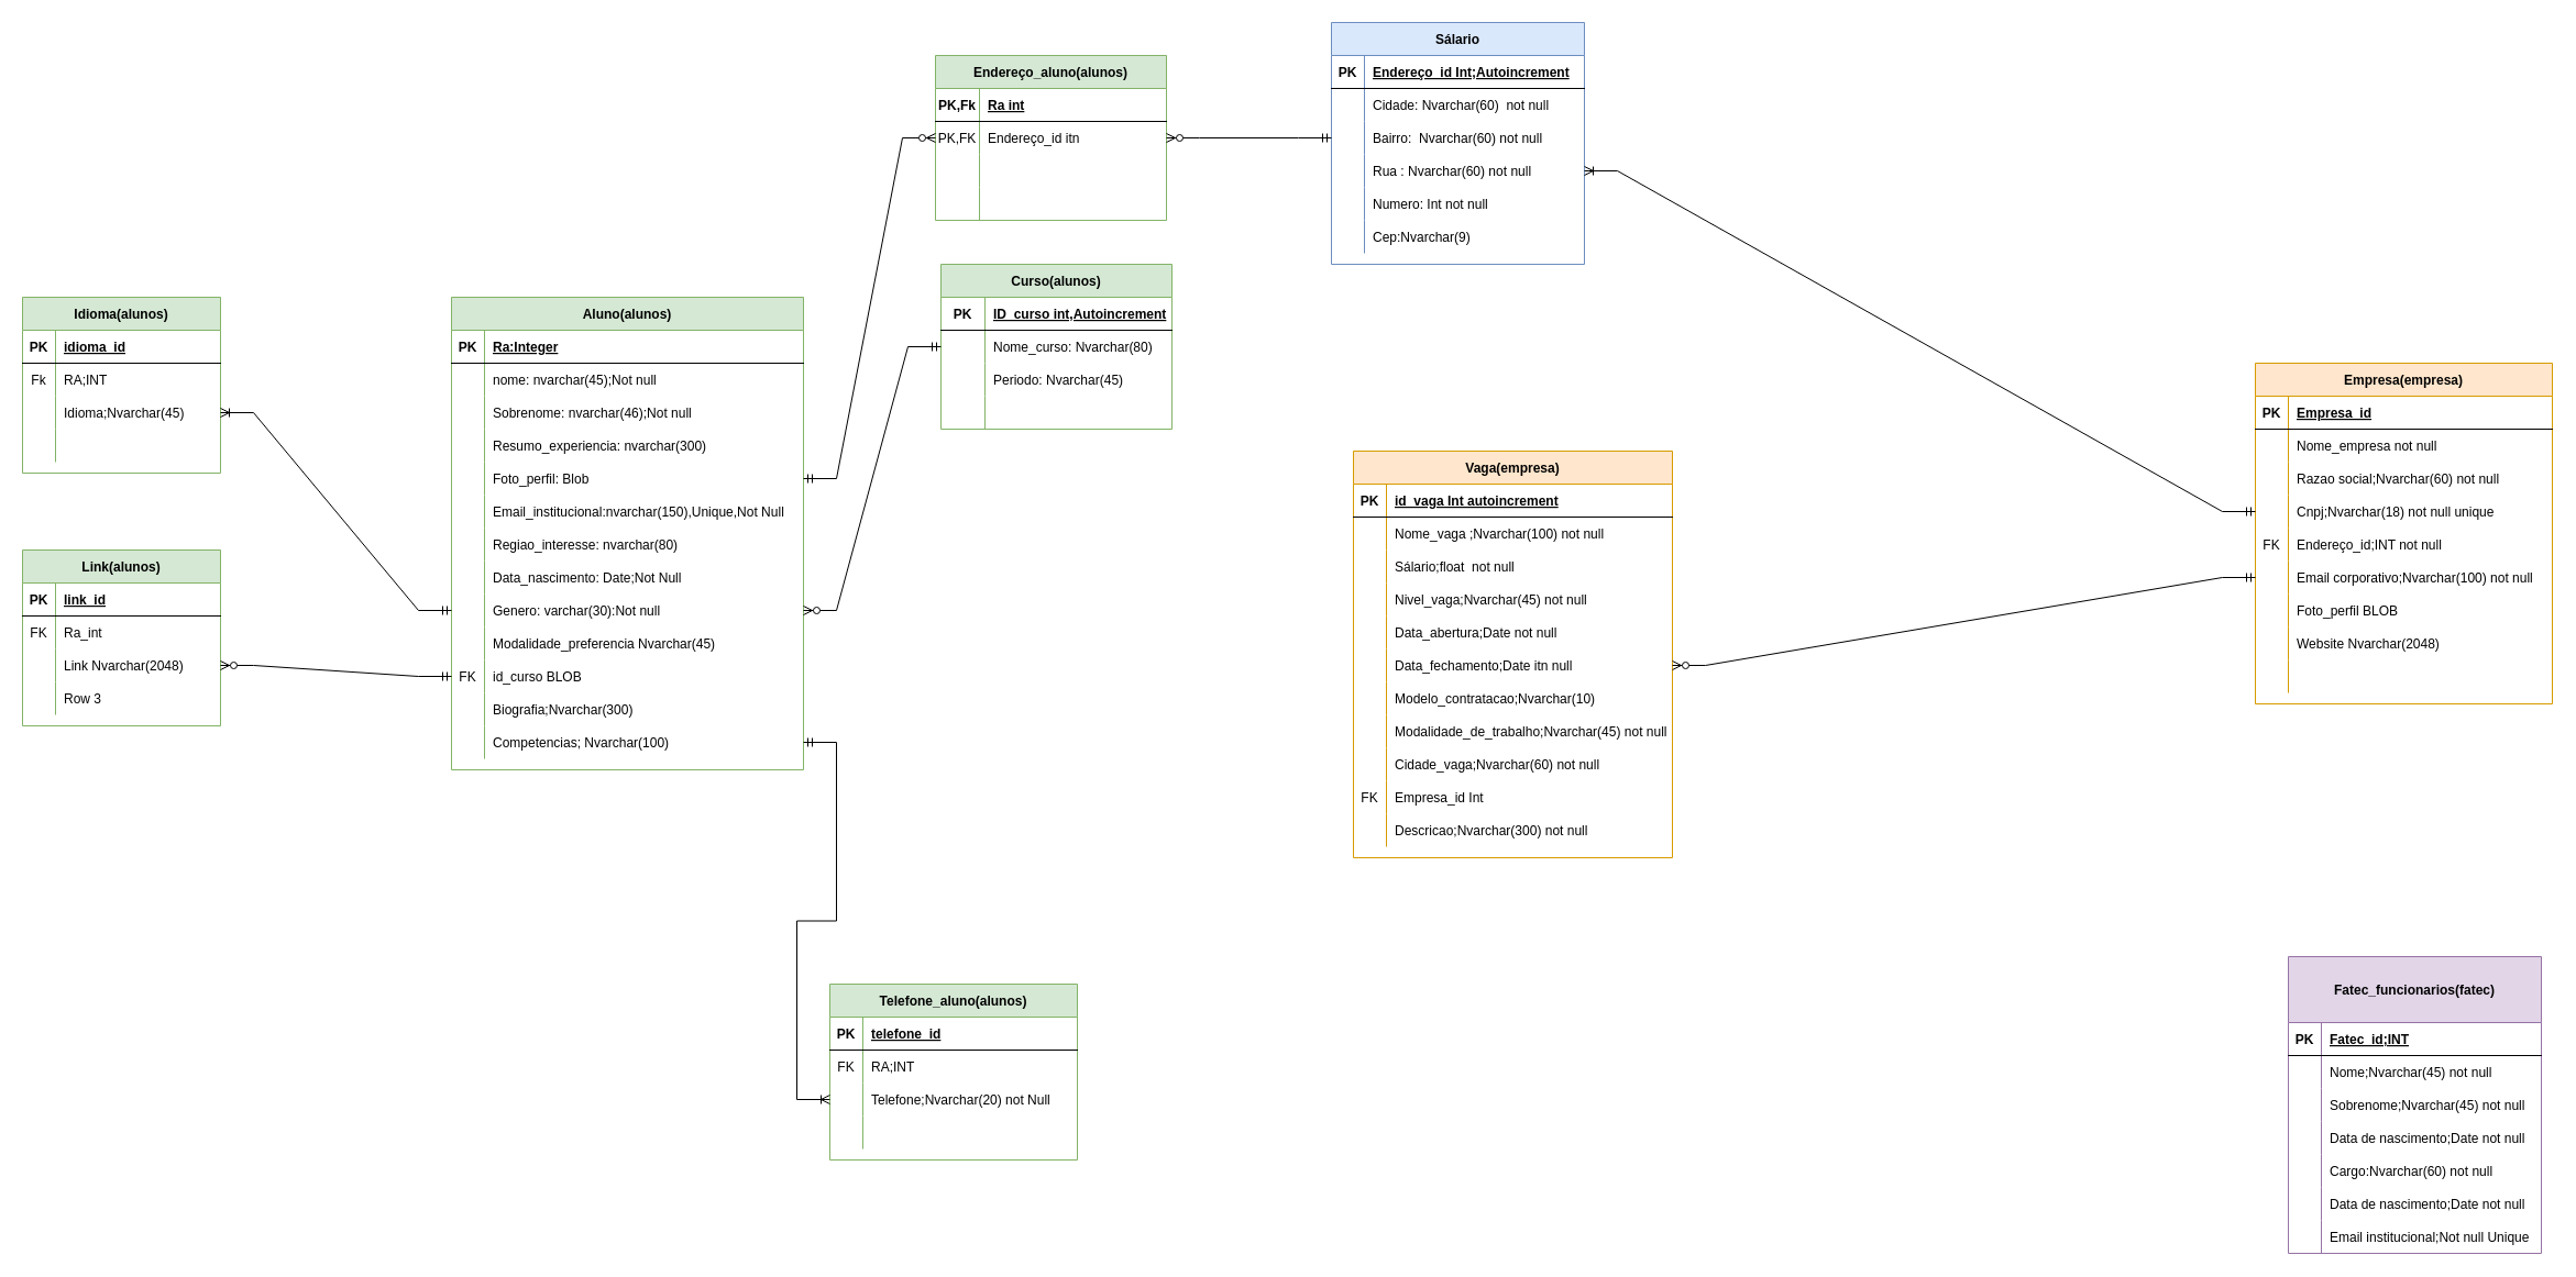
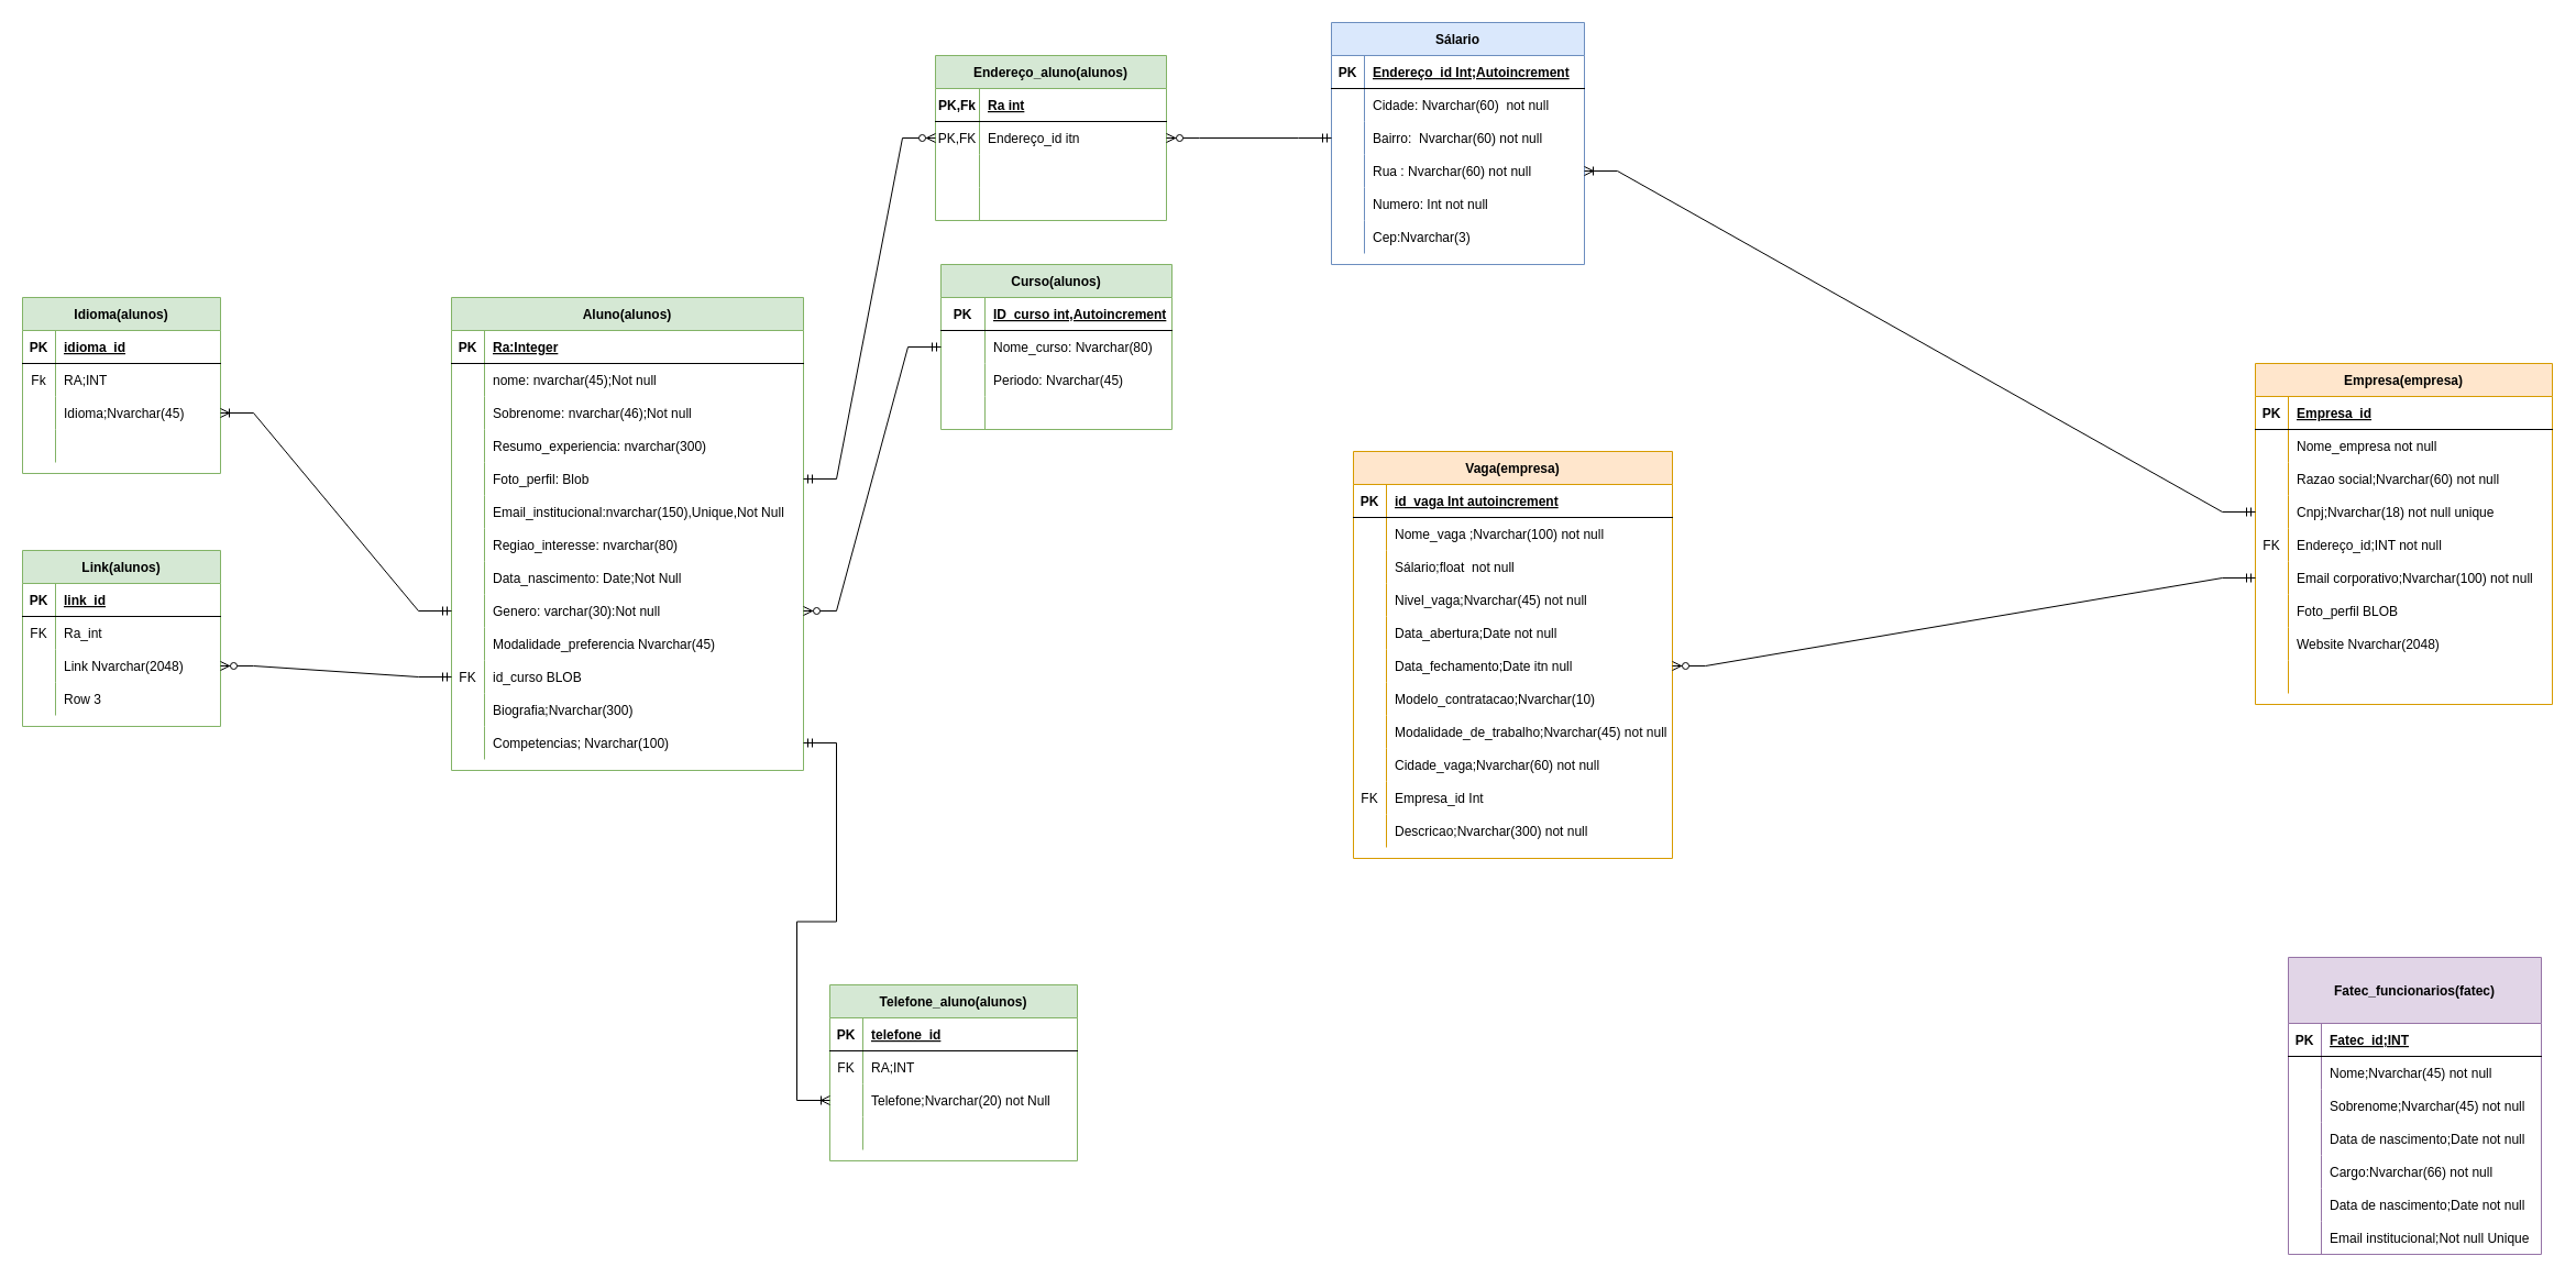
- <mxCell id="60" value="Cep:Nvarchar(9)" style="shape=partialRectangle;connectable=0;fillColor=none;top=0;left=0;bottom=0;right=0;align=left;spacingLeft=6;overflow=hidden;" parent="58" vertex="1"><mxGeometry x="30" width="200" height="30" as="geometry"><mxRectangle width="200" height="30" as="alternateBounds" /></mxGeometry></mxCell>
+ <mxCell id="60" value="Cep:Nvarchar(3)" style="shape=partialRectangle;connectable=0;fillColor=none;top=0;left=0;bottom=0;right=0;align=left;spacingLeft=6;overflow=hidden;" parent="58" vertex="1"><mxGeometry x="30" width="200" height="30" as="geometry"><mxRectangle width="200" height="30" as="alternateBounds" /></mxGeometry></mxCell>
- <mxCell id="133" value="Cargo:Nvarchar(60) not null" style="shape=partialRectangle;connectable=0;fillColor=none;top=0;left=0;bottom=0;right=0;align=left;spacingLeft=6;overflow=hidden;" vertex="1" parent="131"><mxGeometry x="30" width="200" height="30" as="geometry"><mxRectangle width="200" height="30" as="alternateBounds" /></mxGeometry></mxCell>
+ <mxCell id="133" value="Cargo:Nvarchar(66) not null" style="shape=partialRectangle;connectable=0;fillColor=none;top=0;left=0;bottom=0;right=0;align=left;spacingLeft=6;overflow=hidden;" vertex="1" parent="131"><mxGeometry x="30" width="200" height="30" as="geometry"><mxRectangle width="200" height="30" as="alternateBounds" /></mxGeometry></mxCell>
